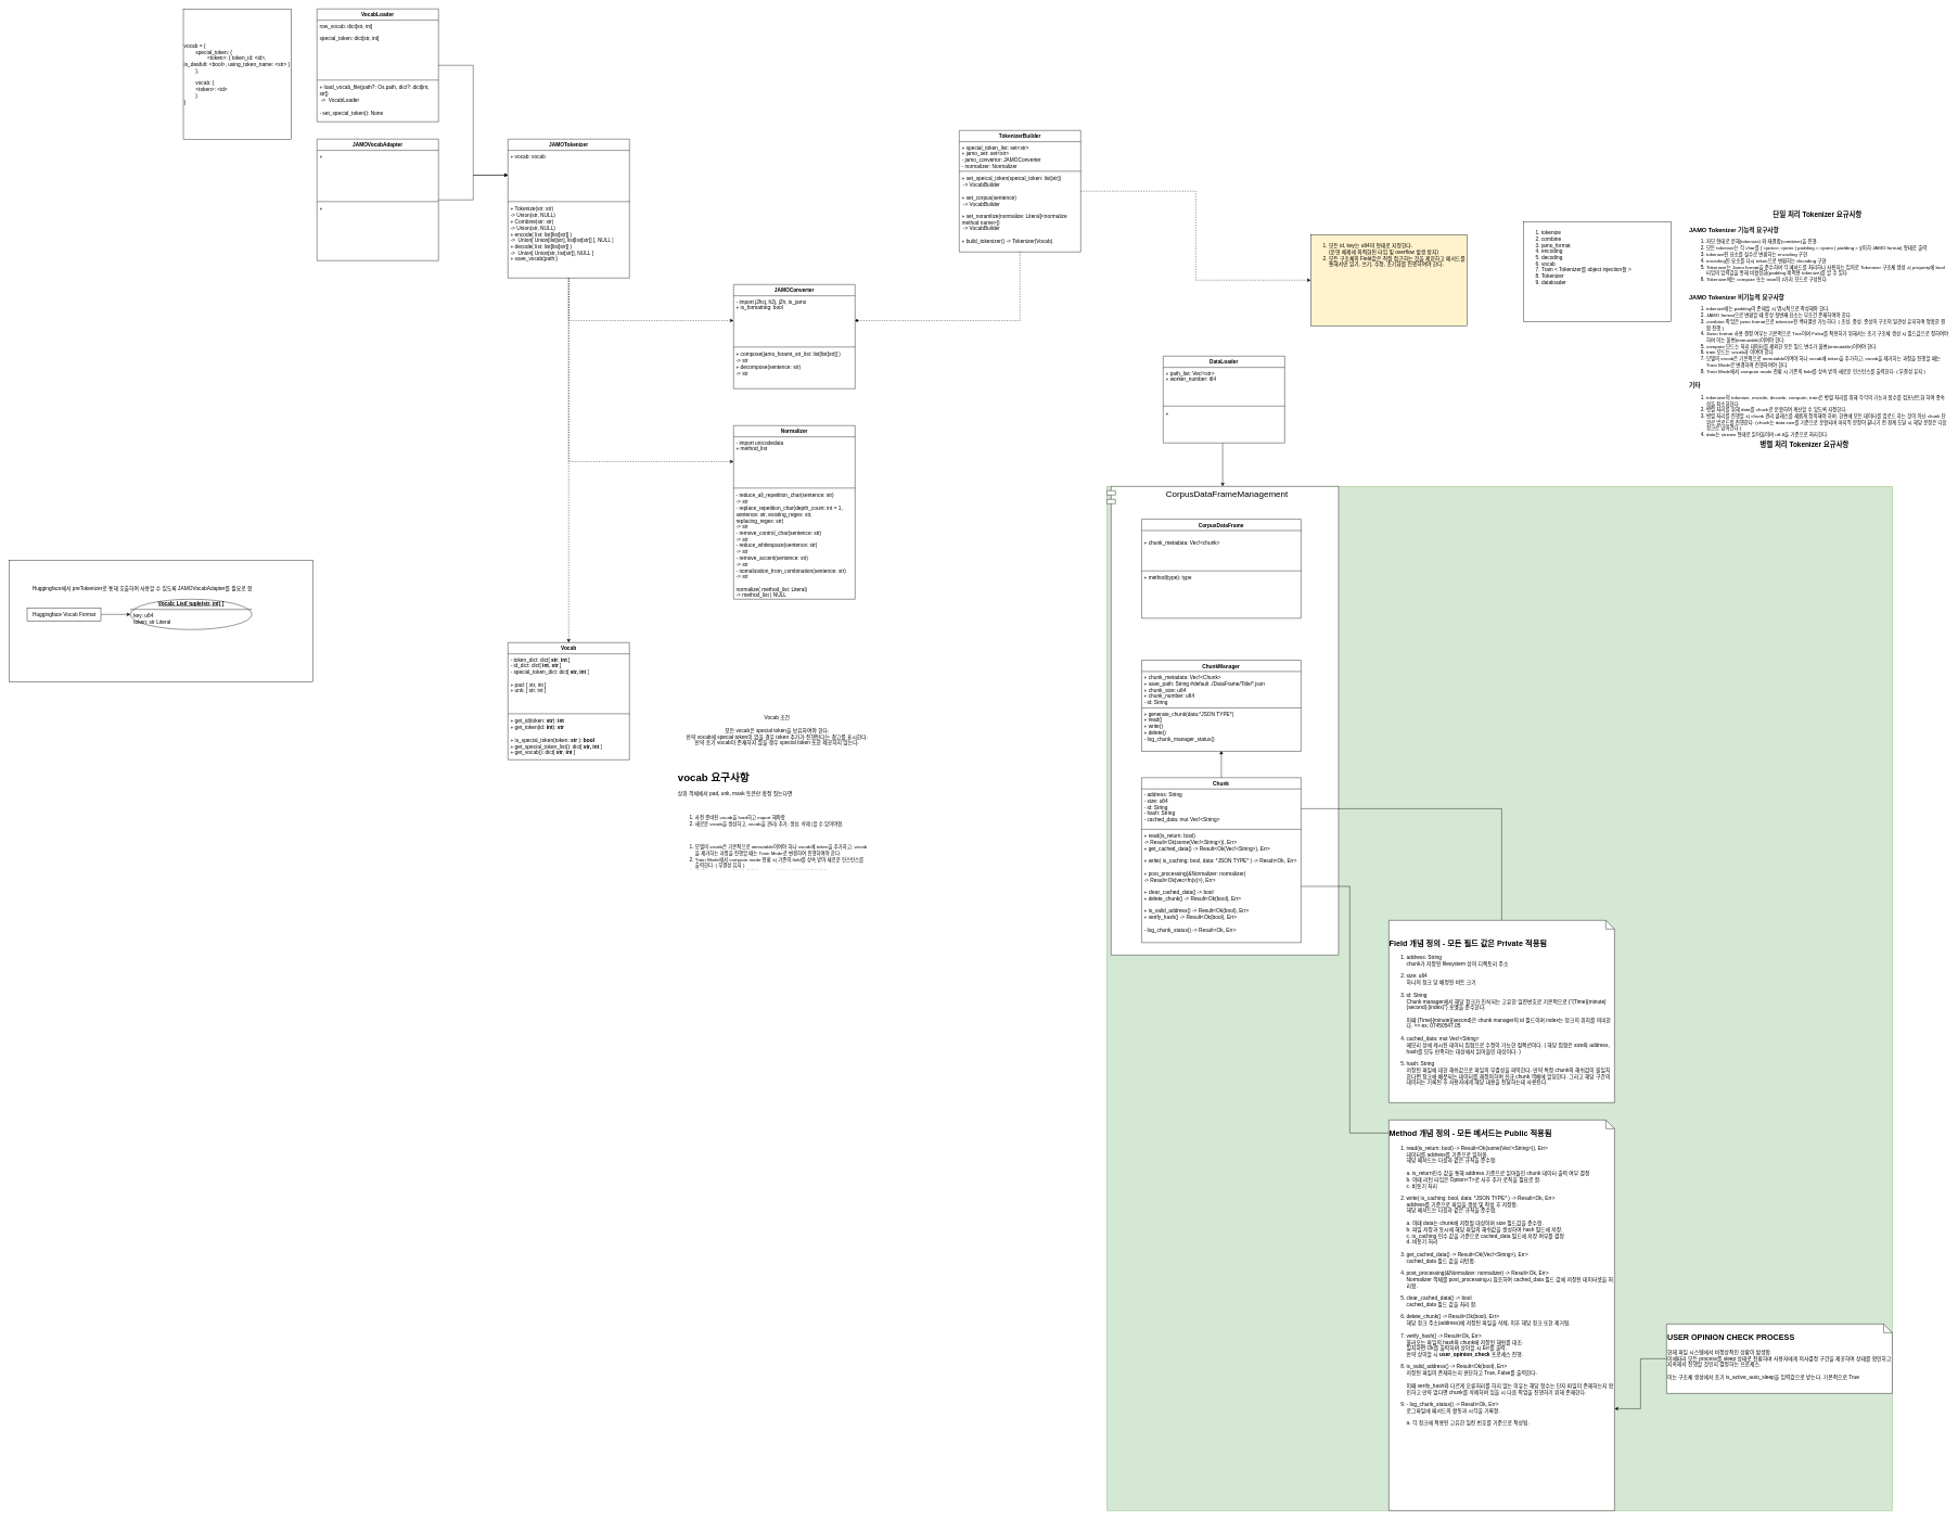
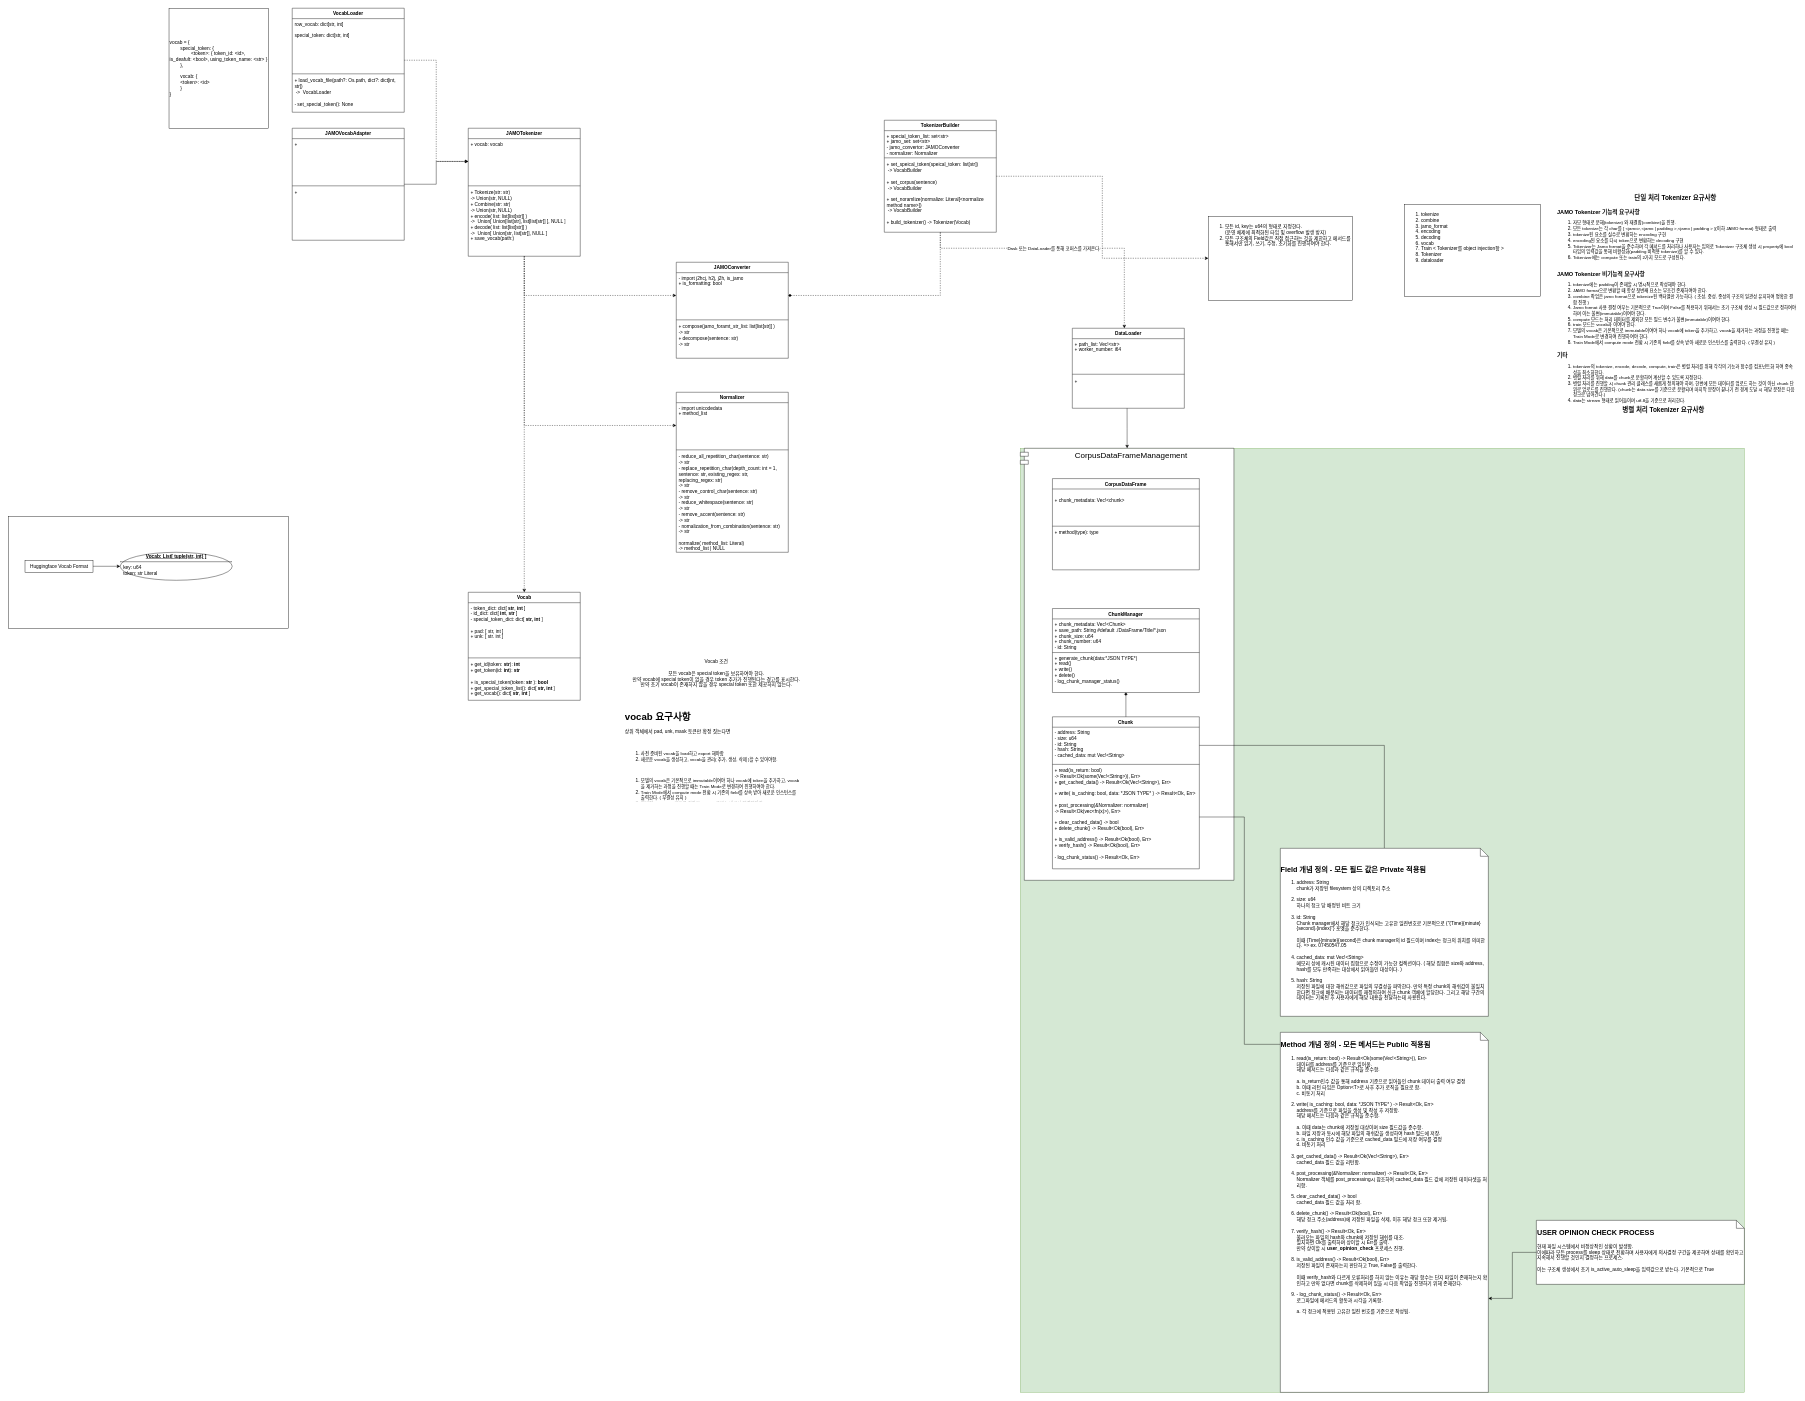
- <mxCell id="76" style="edgeStyle=orthogonalEdgeStyle;rounded=0;orthogonalLoop=1;jettySize=auto;html=1;entryX=0;entryY=0.5;entryDx=0;entryDy=0;" parent="1" source="77" target="69" edge="1"><mxGeometry relative="1" as="geometry"><Array as="points"><mxPoint x="1090" y="150" /><mxPoint x="1090" y="403" /></Array></mxGeometry></mxCell>
+ <mxCell id="76" style="edgeStyle=orthogonalEdgeStyle;rounded=0;orthogonalLoop=1;jettySize=auto;html=1;entryX=0;entryY=0.5;entryDx=0;entryDy=0;dashed=1;" parent="1" source="77" target="69" edge="1"><mxGeometry relative="1" as="geometry"><Array as="points"><mxPoint x="1090" y="150" /><mxPoint x="1090" y="403" /></Array></mxGeometry></mxCell>
+ <mxCell id="38" style="edgeStyle=orthogonalEdgeStyle;rounded=0;orthogonalLoop=1;jettySize=auto;html=1;entryX=0.5;entryY=1;entryDx=0;entryDy=0;startArrow=classic;startFill=1;endArrow=none;dashed=1;" parent="1" source="40" target="23" edge="1"><mxGeometry relative="1" as="geometry"><Array as="points"><mxPoint x="2810" y="620" /><mxPoint x="2350" y="620" /></Array></mxGeometry></mxCell>
+ <mxCell id="39" value="Dask 또는 DataLoader를 통해 코퍼스를 가져온다." style="edgeLabel;html=1;align=center;verticalAlign=middle;resizable=0;points=[];" parent="38" vertex="1" connectable="0"><mxGeometry x="0.076" y="1" relative="1" as="geometry"><mxPoint as="offset" /></mxGeometry></mxCell>
- <mxCell id="12" value="&lt;ol&gt;&lt;li&gt;모든 id, key는 u64의 형태로 지정한다.&lt;br&gt;(운영 체제에 최적화된 타입 및 overflow 발생 방지)&lt;/li&gt;&lt;li&gt;모든 구조체의 Field값은 직접 접근하는 것을 제한하고 메서드를 통해서만 읽기, 쓰기, 수정, 초기화를 진행하여야 한다.&lt;/li&gt;&lt;/ol&gt;" style="whiteSpace=wrap;html=1;verticalAlign=top;align=left;fillColor=#fff2cc;" parent="1" vertex="1"><mxGeometry x="3020" y="540" width="360" height="210" as="geometry" /></mxCell>
+ <mxCell id="12" value="&lt;ol&gt;&lt;li&gt;모든 id, key는 u64의 형태로 지정한다.&lt;br&gt;(운영 체제에 최적화된 타입 및 overflow 발생 방지)&lt;/li&gt;&lt;li&gt;모든 구조체의 Field값은 직접 접근하는 것을 제한하고 메서드를 통해서만 읽기, 쓰기, 수정, 초기화를 진행하여야 한다.&lt;/li&gt;&lt;/ol&gt;" style="whiteSpace=wrap;html=1;verticalAlign=top;align=left;" parent="1" vertex="1"><mxGeometry x="3020" y="540" width="360" height="210" as="geometry" /></mxCell>
- <mxCell id="35" value="Huggingface에서 preTokenizer로 통해 호출하여 사용할 수 있도록 JAMOVocabAdapter를 필요로 함" style="text;html=1;align=center;verticalAlign=middle;resizable=0;points=[];autosize=1;strokeColor=none;fillColor=none;" parent="32" vertex="1"><mxGeometry x="42" y="50" width="530" height="30" as="geometry" /></mxCell>
